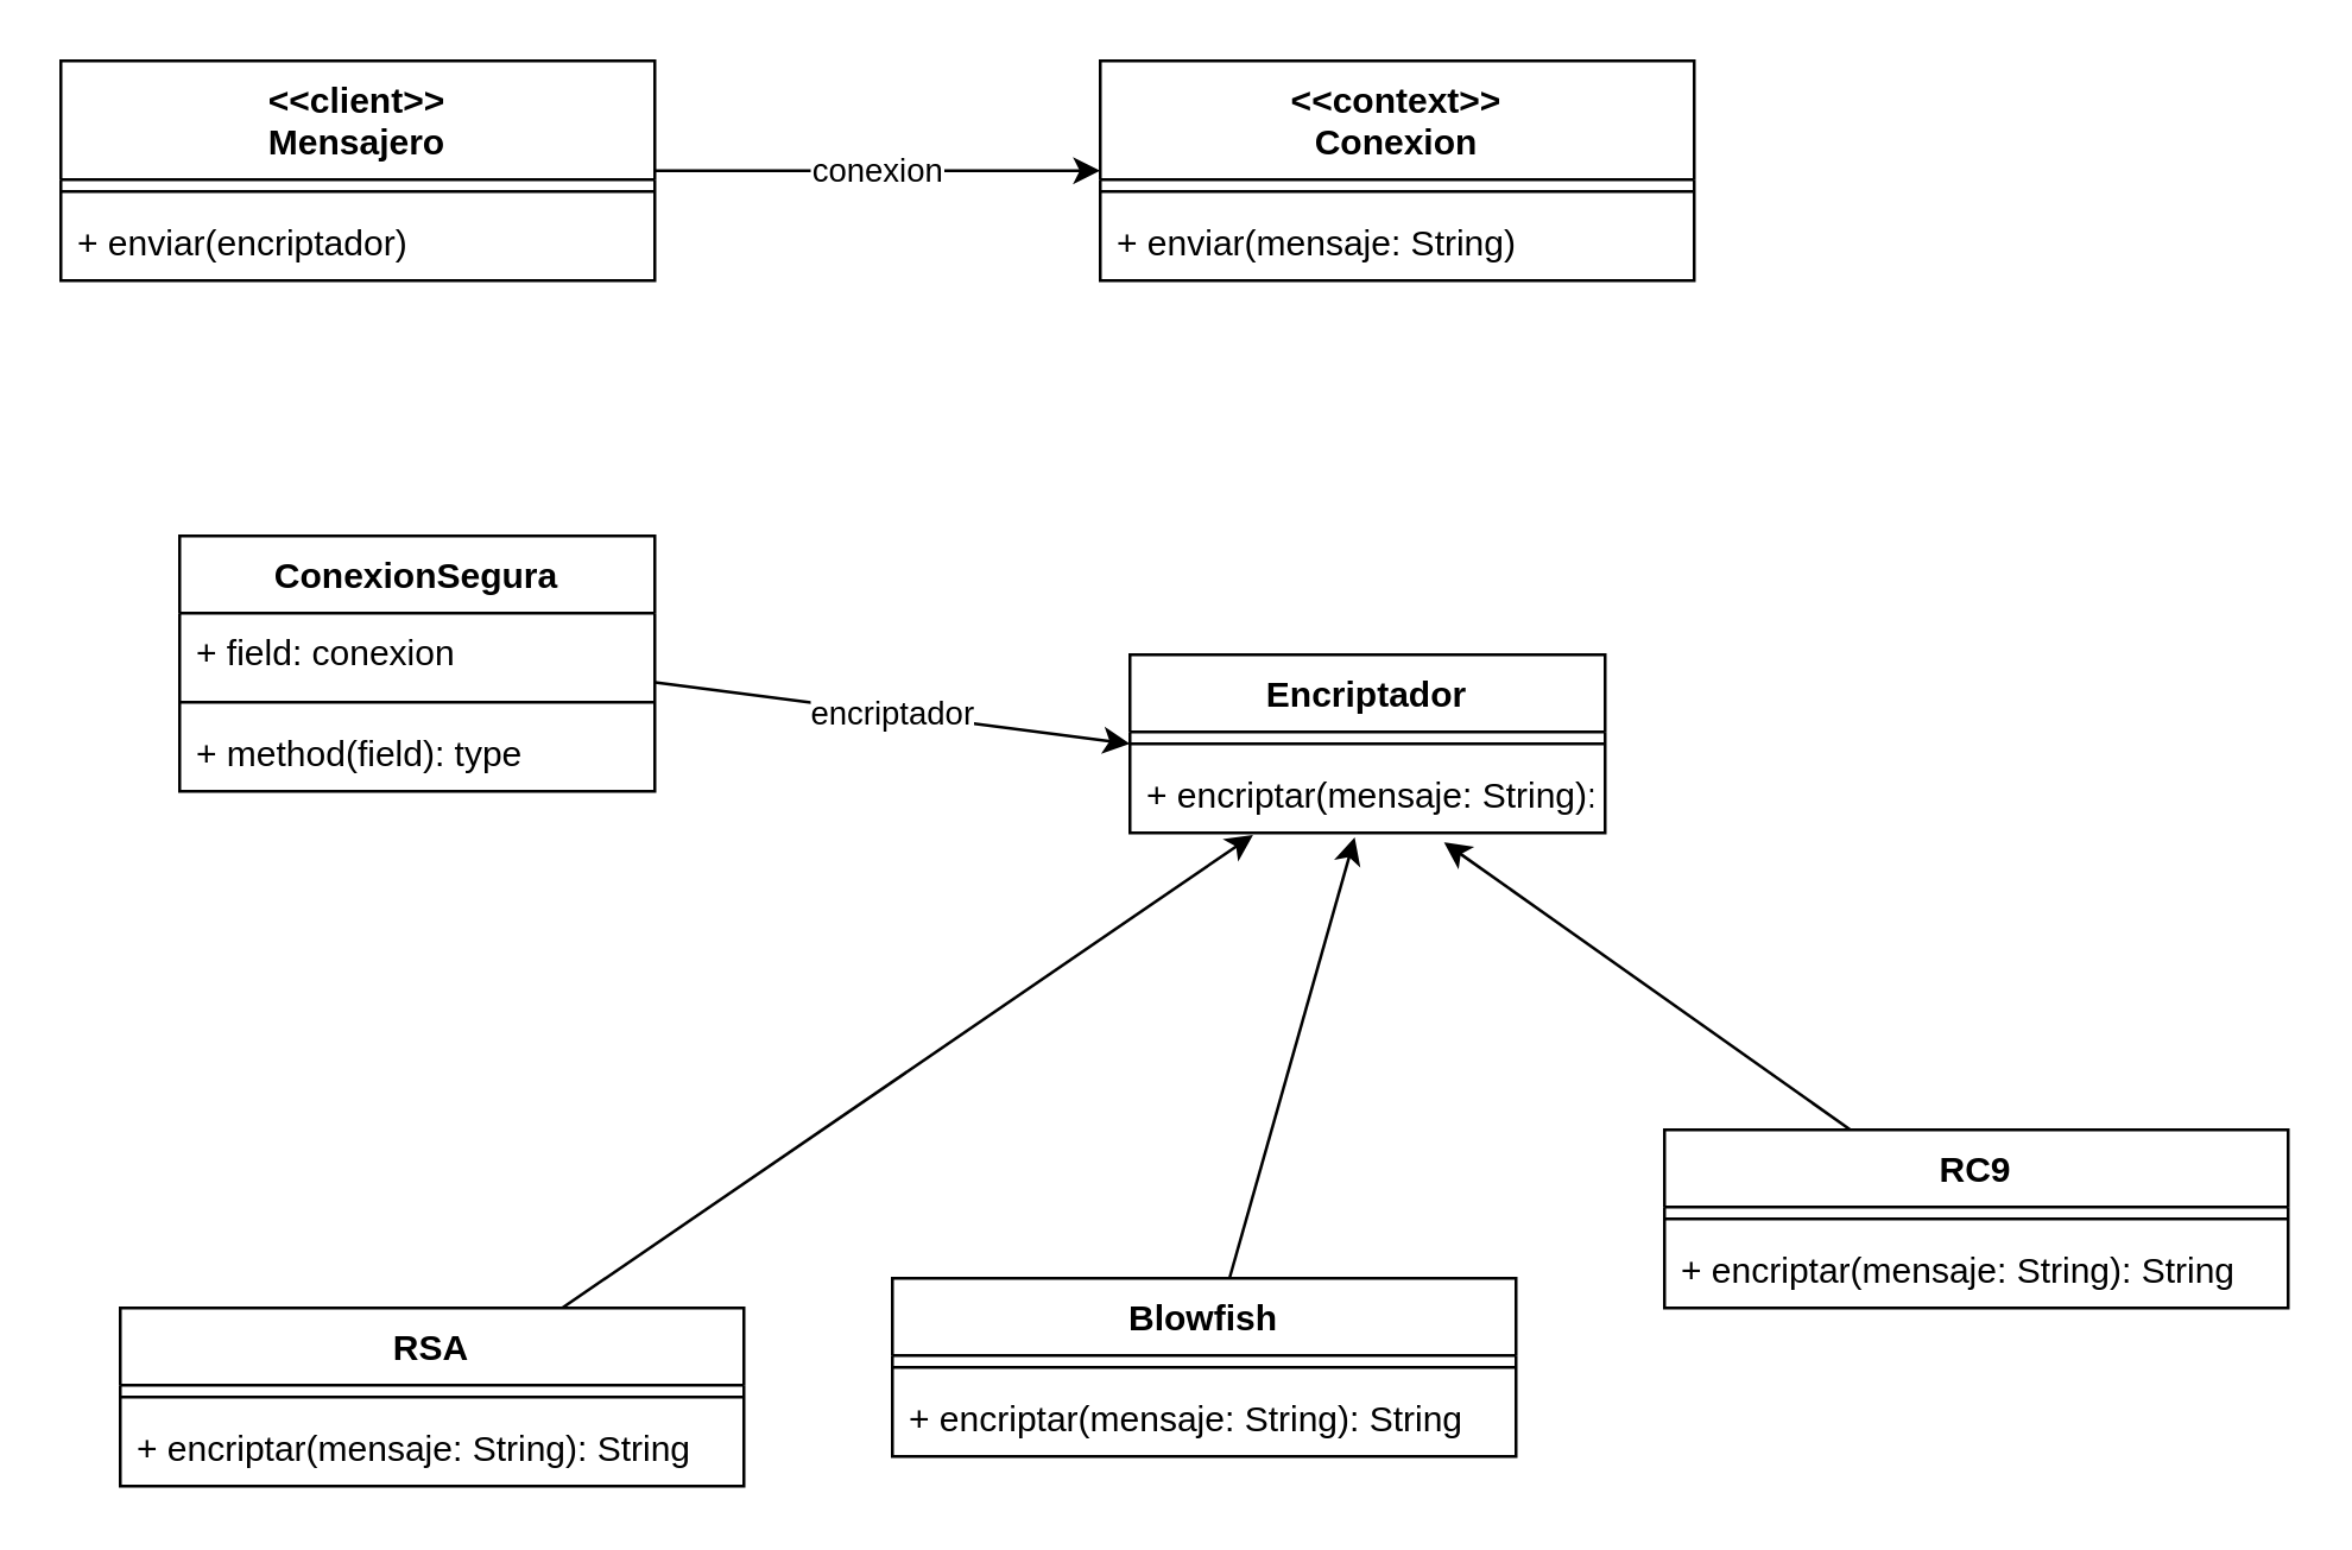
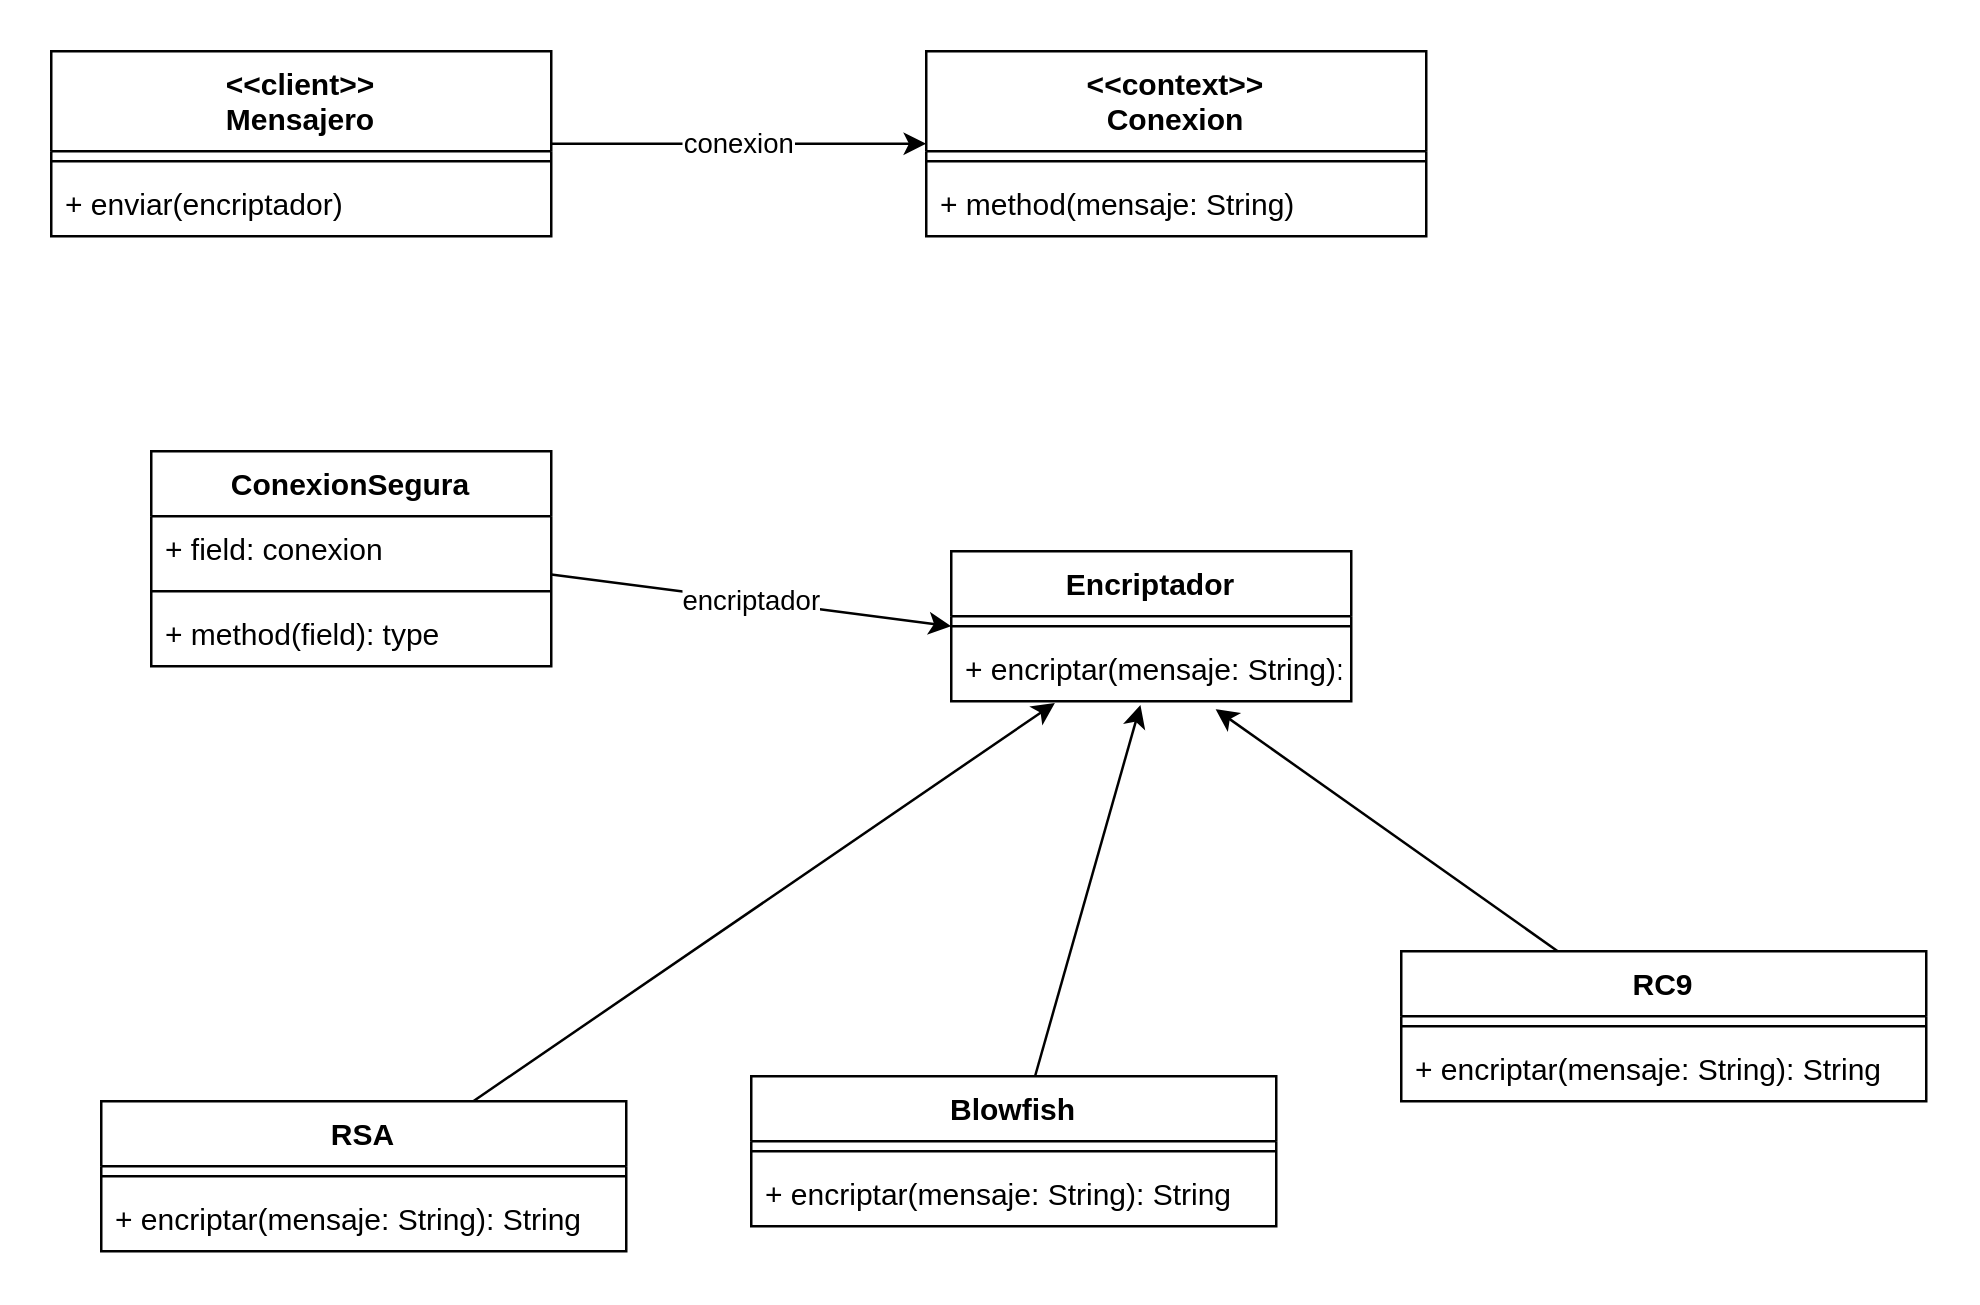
- <mxCell id="4" value="+ enviar(mensaje: String)" style="text;strokeColor=none;fillColor=none;align=left;verticalAlign=top;spacingLeft=4;spacingRight=4;overflow=hidden;rotatable=0;points=[[0,0.5],[1,0.5]];portConstraint=eastwest;" vertex="1" parent="2"><mxGeometry y="48" width="200" height="26" as="geometry" /></mxCell>
+ <mxCell id="4" value="+ method(mensaje: String)" style="text;strokeColor=none;fillColor=none;align=left;verticalAlign=top;spacingLeft=4;spacingRight=4;overflow=hidden;rotatable=0;points=[[0,0.5],[1,0.5]];portConstraint=eastwest;" vertex="1" parent="2"><mxGeometry y="48" width="200" height="26" as="geometry" /></mxCell>
